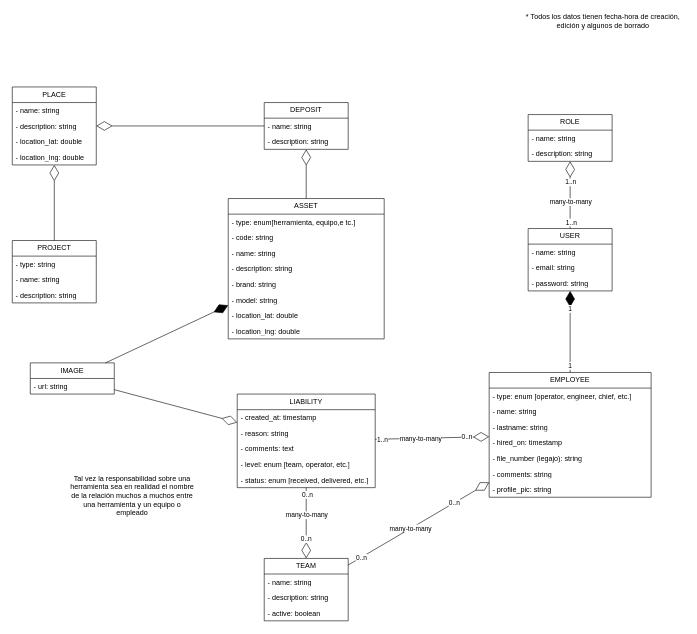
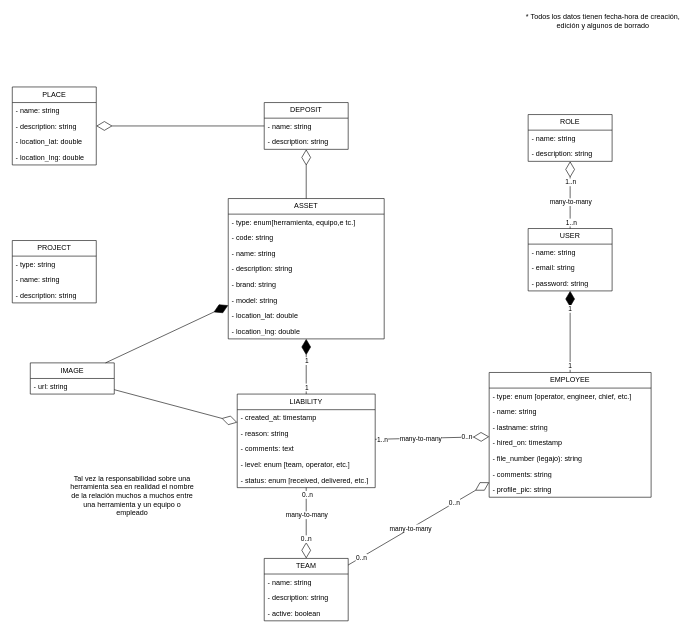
- <mxCell id="71" value="" style="endArrow=diamondThin;endFill=0;endSize=24;html=1;rounded=0;" parent="1" source="59" target="66" edge="1"><mxGeometry width="160" relative="1" as="geometry"><mxPoint x="130" y="360" as="sourcePoint" /><mxPoint x="290" y="360" as="targetPoint" /></mxGeometry></mxCell>
+ <mxCell id="43" value="" style="endArrow=diamondThin;endFill=1;endSize=24;html=1;rounded=0;" parent="1" source="11" target="2" edge="1"><mxGeometry width="160" relative="1" as="geometry"><mxPoint x="455" y="596" as="sourcePoint" /><mxPoint x="615" y="596" as="targetPoint" /></mxGeometry></mxCell>
+ <mxCell id="44" value="1" style="edgeLabel;html=1;align=center;verticalAlign=middle;resizable=0;points=[];" parent="43" vertex="1" connectable="0"><mxGeometry x="0.212" relative="1" as="geometry"><mxPoint as="offset" /></mxGeometry></mxCell>
+ <mxCell id="45" value="1" style="edgeLabel;html=1;align=center;verticalAlign=middle;resizable=0;points=[];" parent="43" vertex="1" connectable="0"><mxGeometry x="-0.744" relative="1" as="geometry"><mxPoint as="offset" /></mxGeometry></mxCell>
